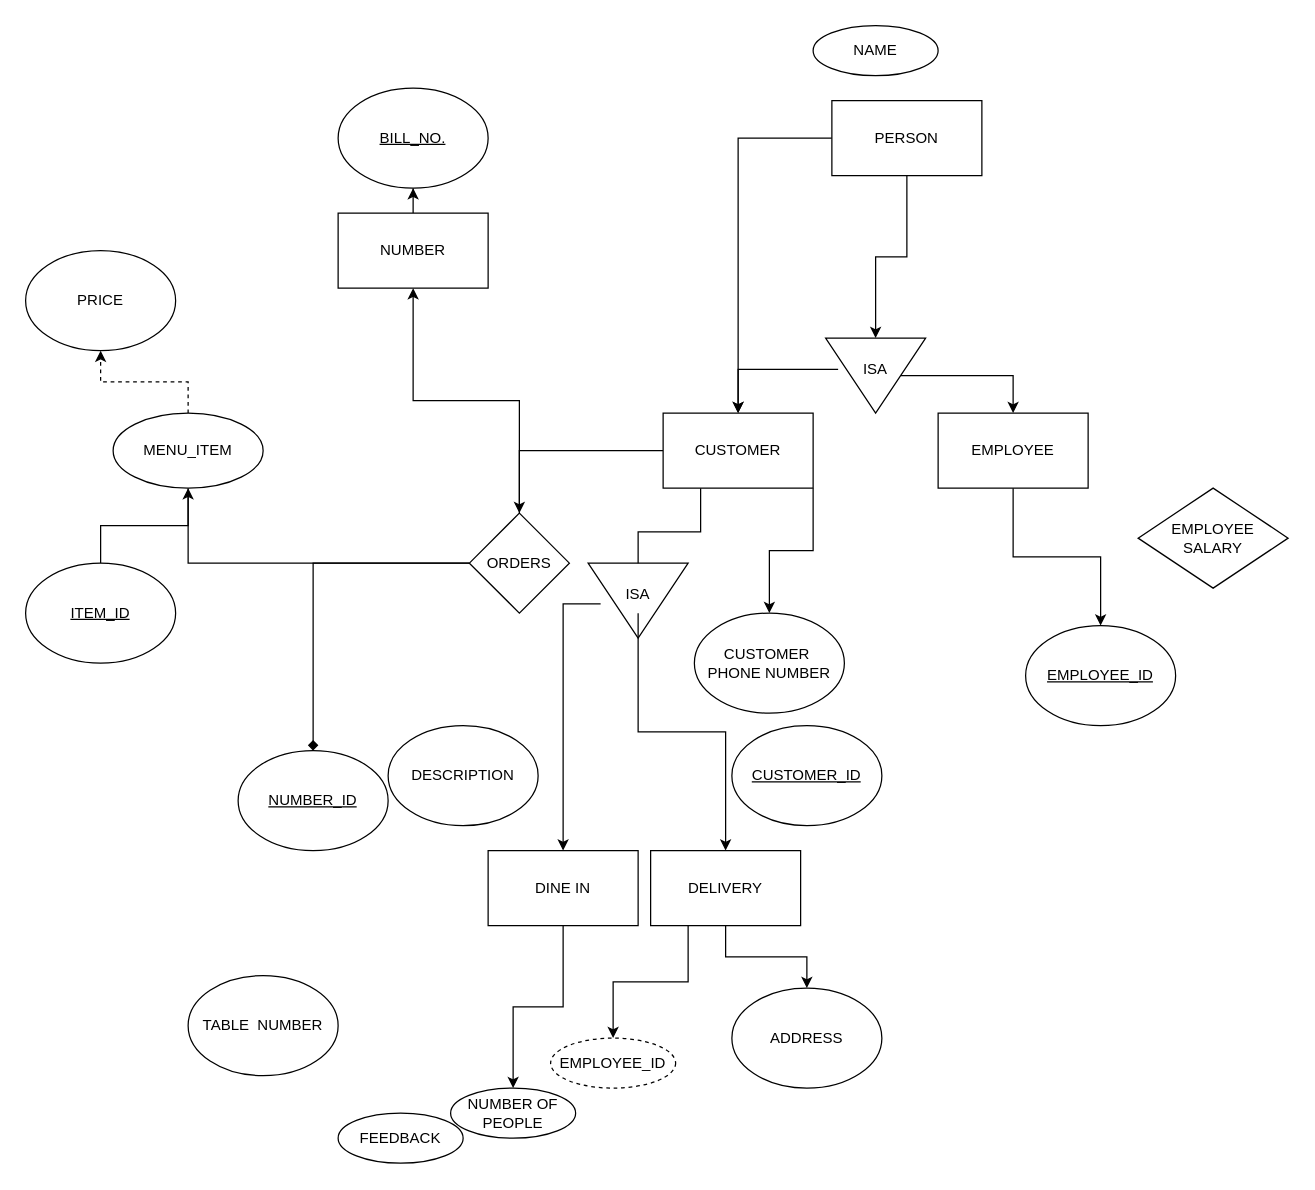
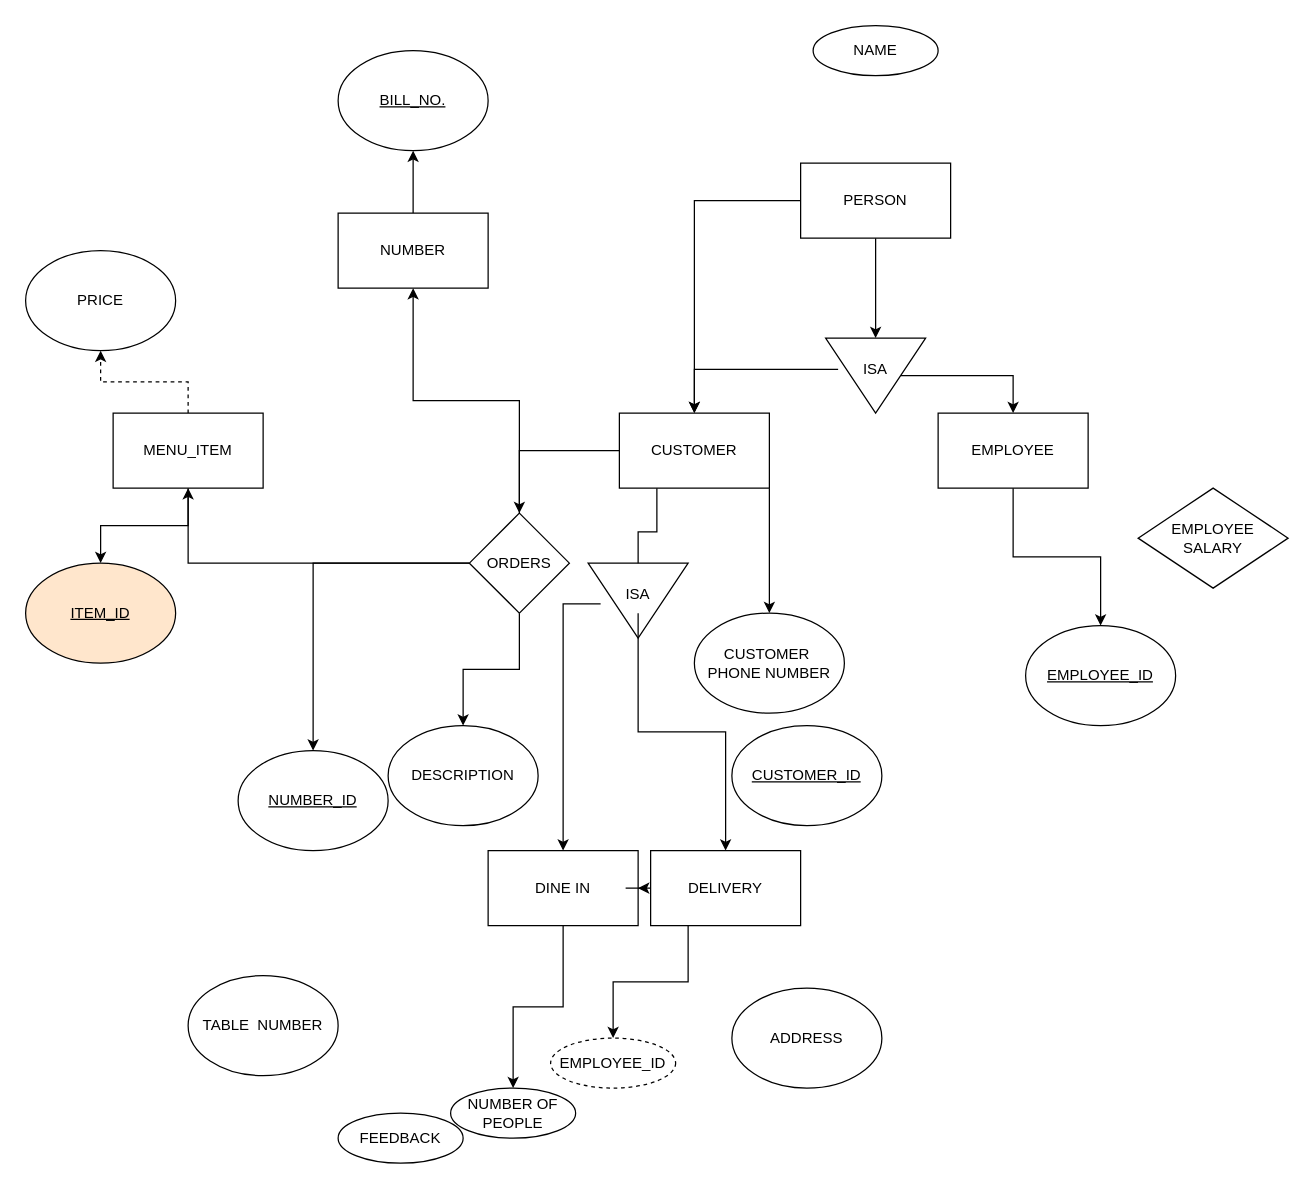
- <mxCell id="31" value="&lt;u&gt;BILL_NO.&lt;/u&gt;" style="ellipse;whiteSpace=wrap;html=1;" parent="1" vertex="1"><mxGeometry x="270" y="70" width="120" height="80" as="geometry" /></mxCell>
+ <mxCell id="31" value="&lt;u&gt;BILL_NO.&lt;/u&gt;" style="ellipse;whiteSpace=wrap;html=1;" parent="1" vertex="1"><mxGeometry x="270" y="40" width="120" height="80" as="geometry" /></mxCell>
- <mxCell id="4" value="PERSON" style="rounded=0;whiteSpace=wrap;html=1;" parent="1" vertex="1"><mxGeometry x="665" y="80" width="120" height="60" as="geometry" /></mxCell>
+ <mxCell id="4" value="PERSON" style="rounded=0;whiteSpace=wrap;html=1;" parent="1" vertex="1"><mxGeometry x="640" y="130" width="120" height="60" as="geometry" /></mxCell>
- <mxCell id="25" value="MENU_ITEM" style="ellipse;whiteSpace=wrap;html=1;" parent="1" vertex="1"><mxGeometry x="90" y="330" width="120" height="60" as="geometry" /></mxCell>
+ <mxCell id="25" value="MENU_ITEM" style="whiteSpace=wrap;html=1;" parent="1" vertex="1"><mxGeometry x="90" y="330" width="120" height="60" as="geometry" /></mxCell>
- <mxCell id="10" value="CUSTOMER" style="rounded=0;whiteSpace=wrap;html=1;" parent="1" vertex="1"><mxGeometry x="530" y="330" width="120" height="60" as="geometry" /></mxCell>
+ <mxCell id="10" value="CUSTOMER" style="rounded=0;whiteSpace=wrap;html=1;" parent="1" vertex="1"><mxGeometry x="495" y="330" width="120" height="60" as="geometry" /></mxCell>
- <mxCell id="23" value="" style="edgeStyle=orthogonalEdgeStyle;rounded=0;orthogonalLoop=1;jettySize=auto;html=1;endArrow=none;" parent="1" source="25" target="26" edge="1"><mxGeometry relative="1" as="geometry" /></mxCell>
+ <mxCell id="23" value="" style="edgeStyle=orthogonalEdgeStyle;rounded=0;orthogonalLoop=1;jettySize=auto;html=1;" parent="1" source="25" target="26" edge="1"><mxGeometry relative="1" as="geometry" /></mxCell>
- <mxCell id="26" value="&lt;u&gt;ITEM_ID&lt;/u&gt;" style="ellipse;whiteSpace=wrap;html=1;" parent="1" vertex="1"><mxGeometry x="20" y="450" width="120" height="80" as="geometry" /></mxCell>
+ <mxCell id="26" value="&lt;u&gt;ITEM_ID&lt;/u&gt;" style="ellipse;whiteSpace=wrap;html=1;fillColor=#ffe6cc;" parent="1" vertex="1"><mxGeometry x="20" y="450" width="120" height="80" as="geometry" /></mxCell>
+ <mxCell id="21" value="" style="edgeStyle=orthogonalEdgeStyle;rounded=0;orthogonalLoop=1;jettySize=auto;html=1;" edge="1" parent="1" source="22" target="32"><mxGeometry relative="1" as="geometry" /></mxCell>
- <mxCell id="20" value="" style="edgeStyle=orthogonalEdgeStyle;rounded=0;orthogonalLoop=1;jettySize=auto;html=1;endArrow=diamond;" parent="1" source="22" target="33" edge="1"><mxGeometry relative="1" as="geometry" /></mxCell>
+ <mxCell id="20" value="" style="edgeStyle=orthogonalEdgeStyle;rounded=0;orthogonalLoop=1;jettySize=auto;html=1;" parent="1" source="22" target="33" edge="1"><mxGeometry relative="1" as="geometry" /></mxCell>
- <mxCell id="40" value="" style="edgeStyle=orthogonalEdgeStyle;rounded=0;orthogonalLoop=1;jettySize=auto;html=1;" edge="1" parent="1" source="42" target="44"><mxGeometry relative="1" as="geometry" /></mxCell>
+ <mxCell id="40" value="" style="edgeStyle=orthogonalEdgeStyle;rounded=0;orthogonalLoop=1;jettySize=auto;html=1;" edge="1" parent="1" source="42" target="39"><mxGeometry relative="1" as="geometry" /></mxCell>
